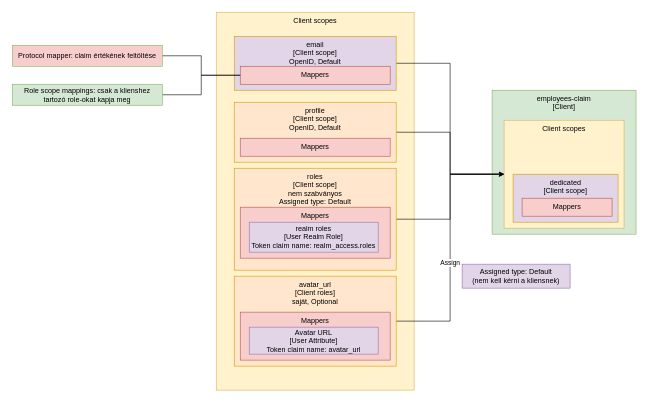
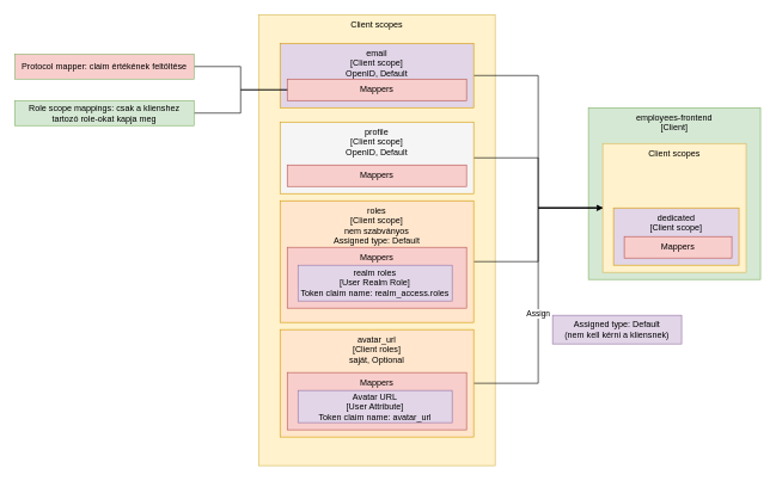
- <mxCell id="2" value="employees-claim&lt;div&gt;[Client]&lt;/div&gt;" style="rounded=0;whiteSpace=wrap;html=1;verticalAlign=top;fillColor=#d5e8d4;strokeColor=#82b366;" vertex="1" parent="1"><mxGeometry x="820" y="150" width="240" height="240" as="geometry" /></mxCell>
+ <mxCell id="2" value="employees-frontend&lt;div&gt;[Client]&lt;/div&gt;" style="rounded=0;whiteSpace=wrap;html=1;verticalAlign=top;fillColor=#d5e8d4;strokeColor=#82b366;" vertex="1" parent="1"><mxGeometry x="820" y="150" width="240" height="240" as="geometry" /></mxCell>
- <mxCell id="10" value="profile&lt;div&gt;[Client scope]&lt;br&gt;&lt;div&gt;OpenID, Default&lt;br&gt;&lt;/div&gt;&lt;/div&gt;" style="rounded=0;whiteSpace=wrap;html=1;verticalAlign=top;fillColor=#ffe6cc;strokeColor=#d79b00;" vertex="1" parent="1"><mxGeometry x="390" y="170" width="270" height="100" as="geometry" /></mxCell>
+ <mxCell id="10" value="profile&lt;div&gt;[Client scope]&lt;br&gt;&lt;div&gt;OpenID, Default&lt;br&gt;&lt;/div&gt;&lt;/div&gt;" style="rounded=0;whiteSpace=wrap;html=1;verticalAlign=top;fillColor=#f5f5f5;strokeColor=#d79b00;" vertex="1" parent="1"><mxGeometry x="390" y="170" width="270" height="100" as="geometry" /></mxCell>
